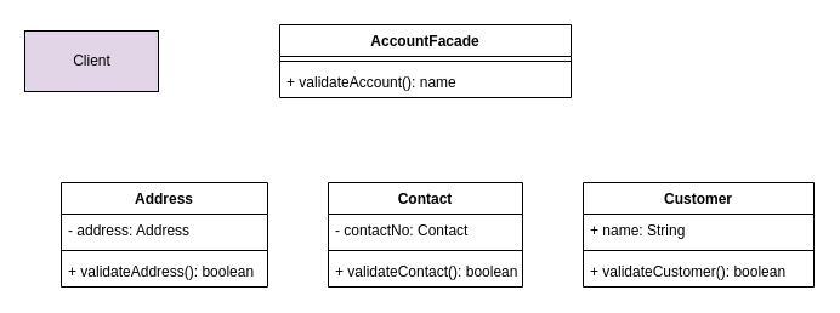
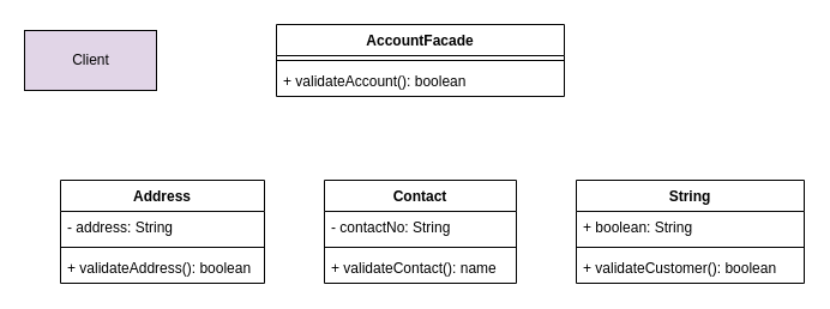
- <mxCell id="4" value="+ validateAccount(): name" style="text;strokeColor=none;fillColor=none;align=left;verticalAlign=top;spacingLeft=4;spacingRight=4;overflow=hidden;rotatable=0;points=[[0,0.5],[1,0.5]];portConstraint=eastwest;" vertex="1" parent="2"><mxGeometry y="34" width="240" height="26" as="geometry" /></mxCell>
+ <mxCell id="4" value="+ validateAccount(): boolean" style="text;strokeColor=none;fillColor=none;align=left;verticalAlign=top;spacingLeft=4;spacingRight=4;overflow=hidden;rotatable=0;points=[[0,0.5],[1,0.5]];portConstraint=eastwest;" vertex="1" parent="2"><mxGeometry y="34" width="240" height="26" as="geometry" /></mxCell>
- <mxCell id="9" value="Customer" style="swimlane;fontStyle=1;align=center;verticalAlign=top;childLayout=stackLayout;horizontal=1;startSize=26;horizontalStack=0;resizeParent=1;resizeParentMax=0;resizeLast=0;collapsible=1;marginBottom=0;" vertex="1" parent="1"><mxGeometry x="480" y="150" width="190" height="86" as="geometry" /></mxCell>
+ <mxCell id="9" value="String" style="swimlane;fontStyle=1;align=center;verticalAlign=top;childLayout=stackLayout;horizontal=1;startSize=26;horizontalStack=0;resizeParent=1;resizeParentMax=0;resizeLast=0;collapsible=1;marginBottom=0;" vertex="1" parent="1"><mxGeometry x="480" y="150" width="190" height="86" as="geometry" /></mxCell>
- <mxCell id="6" value="- address: Address" style="text;strokeColor=none;fillColor=none;align=left;verticalAlign=top;spacingLeft=4;spacingRight=4;overflow=hidden;rotatable=0;points=[[0,0.5],[1,0.5]];portConstraint=eastwest;" vertex="1" parent="5"><mxGeometry y="26" width="170" height="26" as="geometry" /></mxCell>
+ <mxCell id="6" value="- address: String" style="text;strokeColor=none;fillColor=none;align=left;verticalAlign=top;spacingLeft=4;spacingRight=4;overflow=hidden;rotatable=0;points=[[0,0.5],[1,0.5]];portConstraint=eastwest;" vertex="1" parent="5"><mxGeometry y="26" width="170" height="26" as="geometry" /></mxCell>
- <mxCell id="14" value="- contactNo: Contact" style="text;strokeColor=none;fillColor=none;align=left;verticalAlign=top;spacingLeft=4;spacingRight=4;overflow=hidden;rotatable=0;points=[[0,0.5],[1,0.5]];portConstraint=eastwest;" vertex="1" parent="13"><mxGeometry y="26" width="160" height="26" as="geometry" /></mxCell>
+ <mxCell id="14" value="- contactNo: String" style="text;strokeColor=none;fillColor=none;align=left;verticalAlign=top;spacingLeft=4;spacingRight=4;overflow=hidden;rotatable=0;points=[[0,0.5],[1,0.5]];portConstraint=eastwest;" vertex="1" parent="13"><mxGeometry y="26" width="160" height="26" as="geometry" /></mxCell>
- <mxCell id="10" value="+ name: String" style="text;strokeColor=none;fillColor=none;align=left;verticalAlign=top;spacingLeft=4;spacingRight=4;overflow=hidden;rotatable=0;points=[[0,0.5],[1,0.5]];portConstraint=eastwest;" vertex="1" parent="9"><mxGeometry y="26" width="190" height="26" as="geometry" /></mxCell>
+ <mxCell id="10" value="+ boolean: String" style="text;strokeColor=none;fillColor=none;align=left;verticalAlign=top;spacingLeft=4;spacingRight=4;overflow=hidden;rotatable=0;points=[[0,0.5],[1,0.5]];portConstraint=eastwest;" vertex="1" parent="9"><mxGeometry y="26" width="190" height="26" as="geometry" /></mxCell>
- <mxCell id="16" value="+ validateContact(): boolean" style="text;strokeColor=none;fillColor=none;align=left;verticalAlign=top;spacingLeft=4;spacingRight=4;overflow=hidden;rotatable=0;points=[[0,0.5],[1,0.5]];portConstraint=eastwest;" vertex="1" parent="13"><mxGeometry y="60" width="160" height="26" as="geometry" /></mxCell>
+ <mxCell id="16" value="+ validateContact(): name" style="text;strokeColor=none;fillColor=none;align=left;verticalAlign=top;spacingLeft=4;spacingRight=4;overflow=hidden;rotatable=0;points=[[0,0.5],[1,0.5]];portConstraint=eastwest;" vertex="1" parent="13"><mxGeometry y="60" width="160" height="26" as="geometry" /></mxCell>
